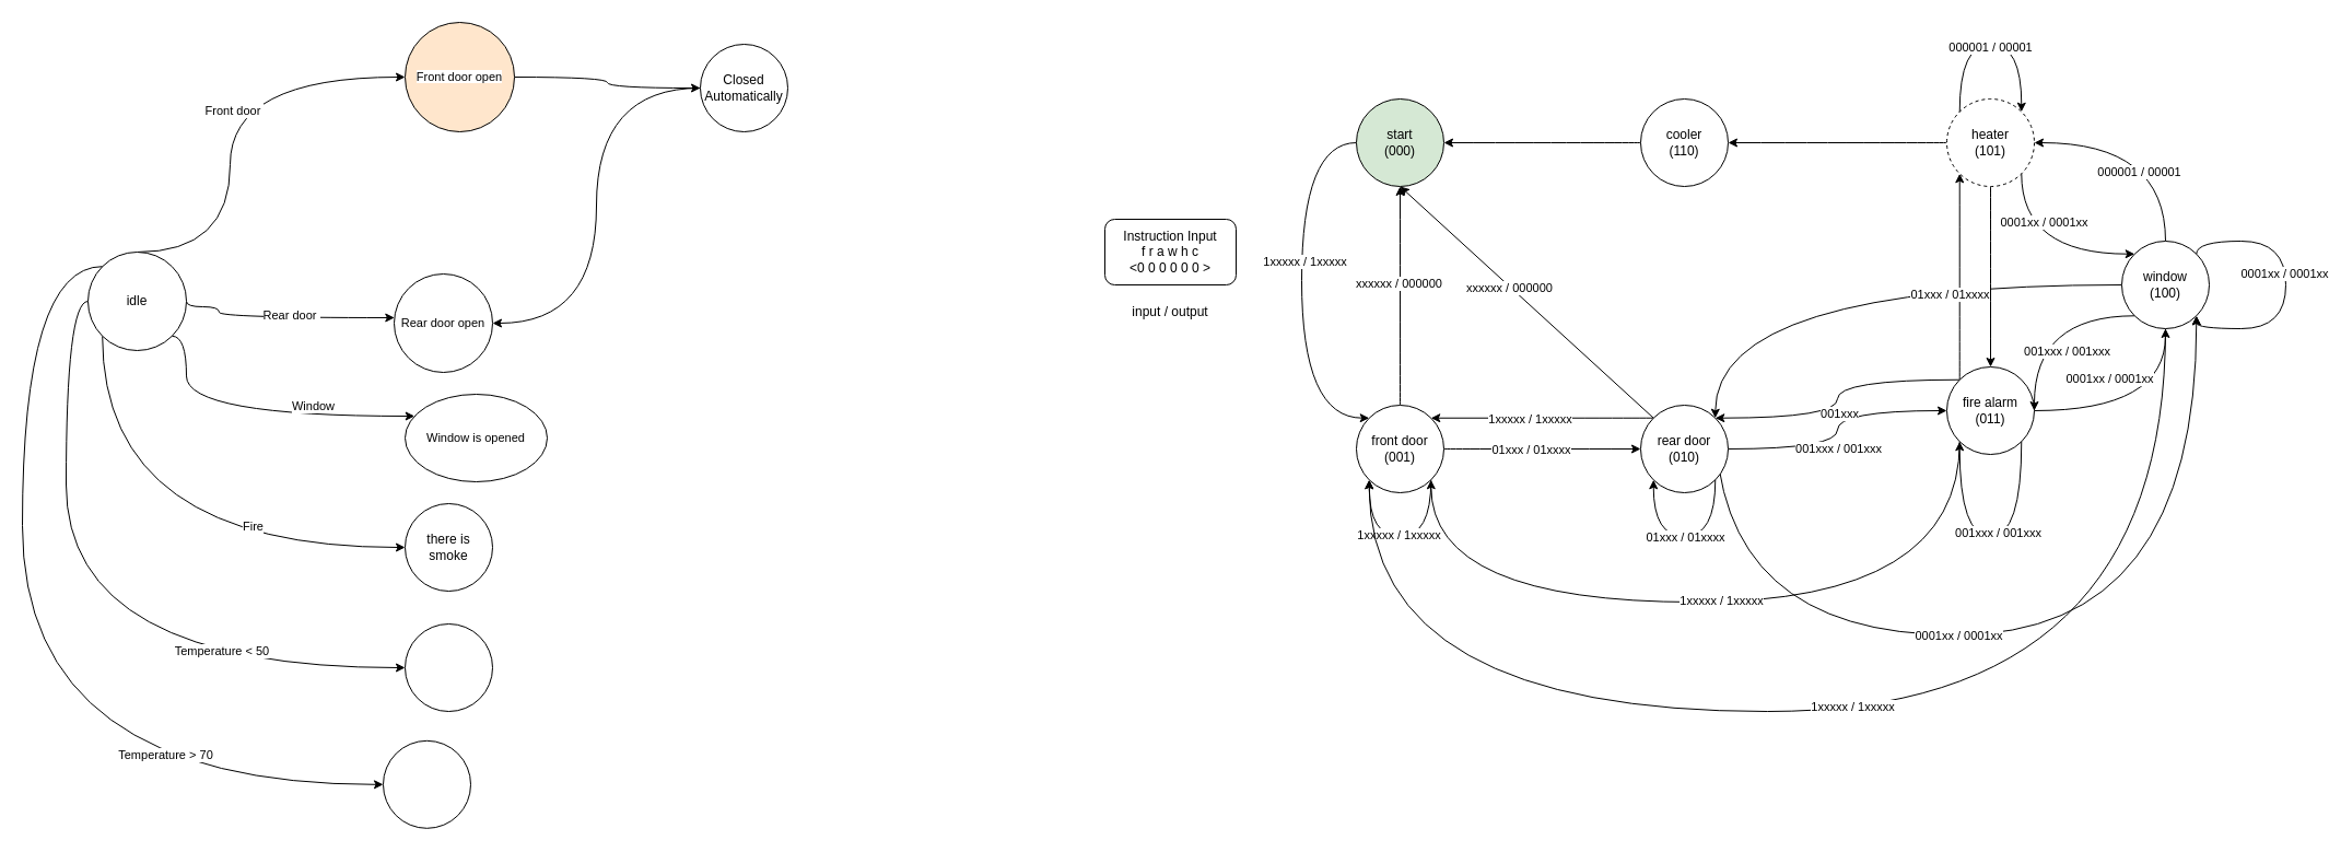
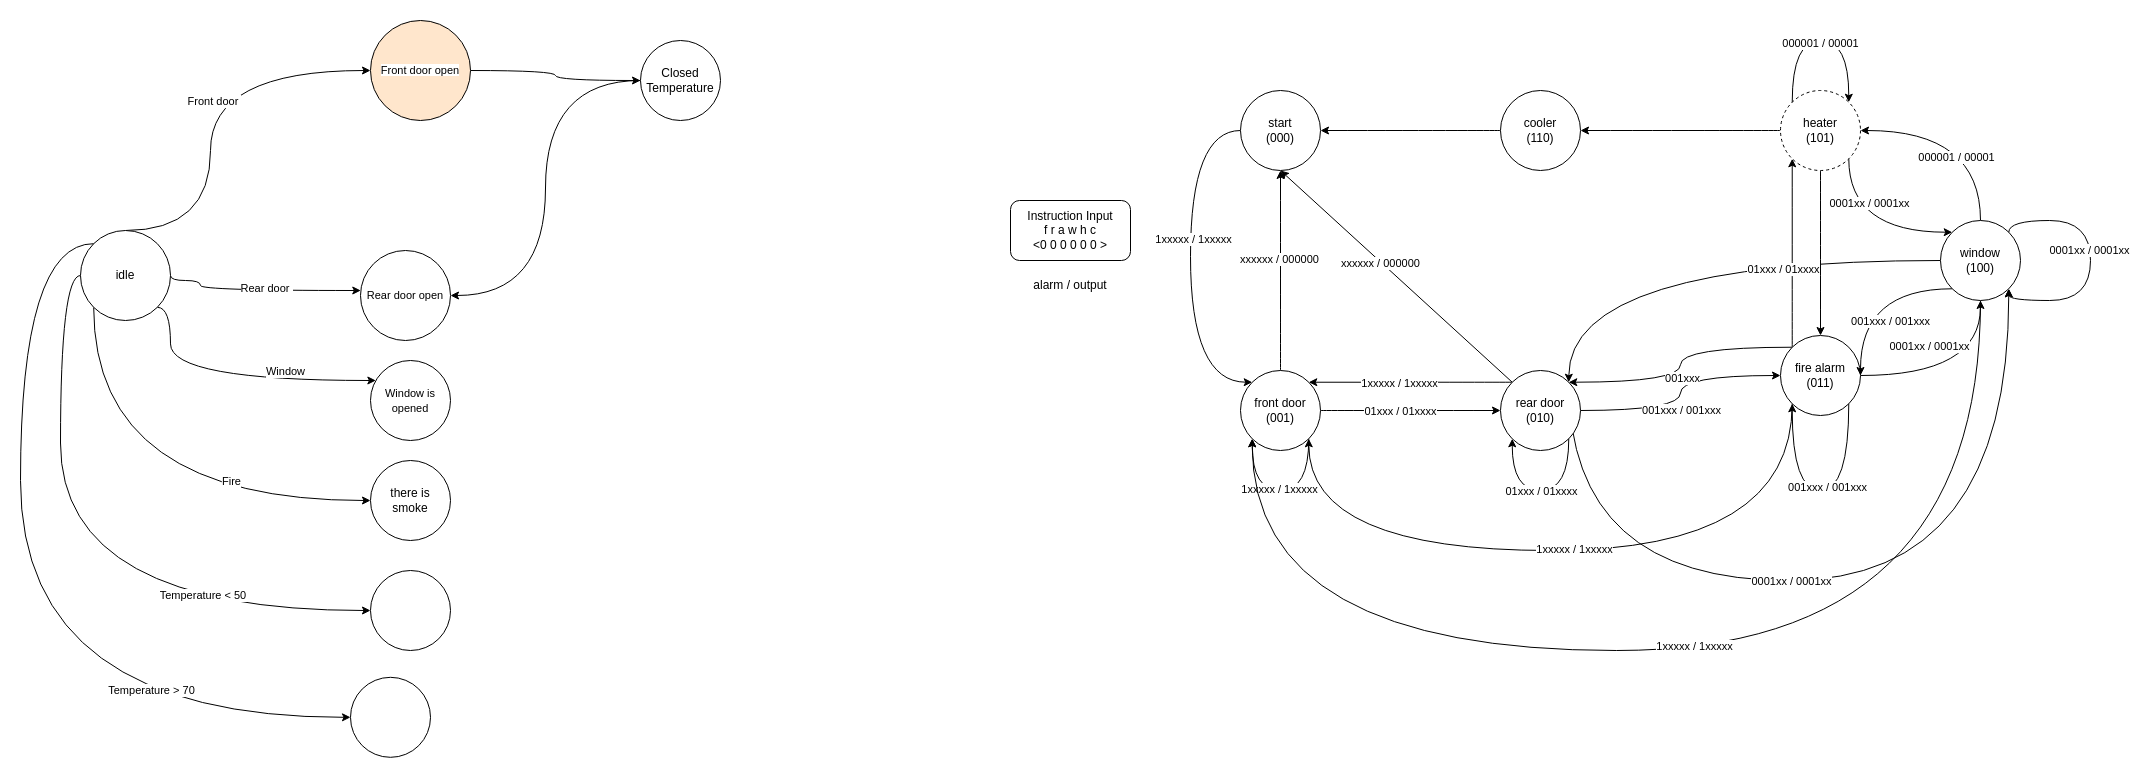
- <mxCell id="19" value="Closed Automatically" style="ellipse;whiteSpace=wrap;html=1;aspect=fixed;" parent="1" vertex="1"><mxGeometry x="640" y="40" width="80" height="80" as="geometry" /></mxCell>
+ <mxCell id="19" value="Closed Temperature" style="ellipse;whiteSpace=wrap;html=1;aspect=fixed;" parent="1" vertex="1"><mxGeometry x="640" y="40" width="80" height="80" as="geometry" /></mxCell>
- <mxCell id="27" value="start&lt;br&gt;(000)" style="ellipse;whiteSpace=wrap;html=1;aspect=fixed;fillColor=#d5e8d4;" parent="1" vertex="1"><mxGeometry x="1240" width="80" height="80" as="geometry" y="90" /></mxCell>
+ <mxCell id="27" value="start&lt;br&gt;(000)" style="ellipse;whiteSpace=wrap;html=1;aspect=fixed;" parent="1" vertex="1"><mxGeometry x="1240" width="80" height="80" as="geometry" y="90" /></mxCell>
- <mxCell id="71" value="input / output" style="text;html=1;strokeColor=none;fillColor=none;align=center;verticalAlign=middle;whiteSpace=wrap;rounded=0;" vertex="1" parent="1"><mxGeometry x="1030" y="270" width="80" height="30" as="geometry" /></mxCell>
+ <mxCell id="71" value="alarm / output" style="text;html=1;strokeColor=none;fillColor=none;align=center;verticalAlign=middle;whiteSpace=wrap;rounded=0;" vertex="1" parent="1"><mxGeometry x="1030" y="270" width="80" height="30" as="geometry" /></mxCell>
- <mxCell id="16" value="&lt;span style=&quot;font-size: 11px ; background-color: rgb(255 , 255 , 255)&quot;&gt;Window is opened&lt;/span&gt;" style="ellipse;whiteSpace=wrap;html=1;aspect=fixed;" parent="1" vertex="1"><mxGeometry x="370" y="360" width="130" height="80" as="geometry" /></mxCell>
+ <mxCell id="16" value="&lt;span style=&quot;font-size: 11px ; background-color: rgb(255 , 255 , 255)&quot;&gt;Window is opened&lt;/span&gt;" style="ellipse;whiteSpace=wrap;html=1;aspect=fixed;" parent="1" vertex="1"><mxGeometry x="370" y="360" width="80" height="80" as="geometry" /></mxCell>
